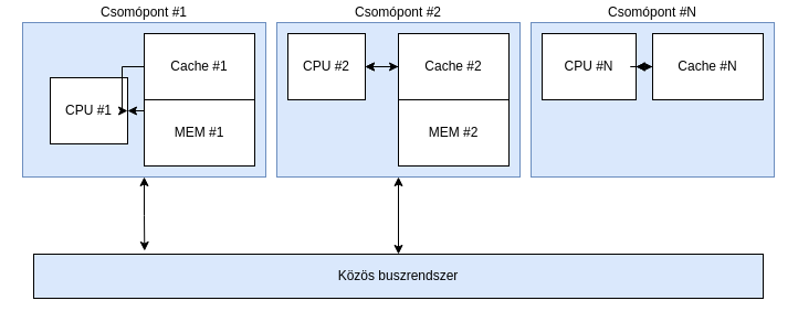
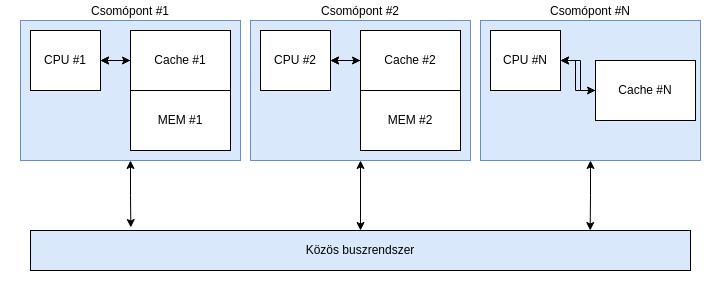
- <mxCell id="17" value="CPU #N" style="rounded=0;whiteSpace=wrap;html=1;" vertex="1" parent="1"><mxGeometry x="490" y="30" width="85" height="60" as="geometry" /></mxCell>
+ <mxCell id="17" value="CPU #N" style="rounded=0;whiteSpace=wrap;html=1;" vertex="1" parent="1"><mxGeometry x="490" y="30" width="70" height="60" as="geometry" /></mxCell>
- <mxCell id="19" value="Cache #N" style="rounded=0;whiteSpace=wrap;html=1;" vertex="1" parent="1"><mxGeometry x="590" y="30" width="100" height="60" as="geometry" /></mxCell>
+ <mxCell id="19" value="Cache #N" style="rounded=0;whiteSpace=wrap;html=1;" vertex="1" parent="1"><mxGeometry x="595" y="60" width="100" height="60" as="geometry" /></mxCell>
- <mxCell id="9" value="CPU #1" style="rounded=0;whiteSpace=wrap;html=1;" vertex="1" parent="1"><mxGeometry x="45" y="70" width="70" height="60" as="geometry" /></mxCell>
+ <mxCell id="9" value="CPU #1" style="rounded=0;whiteSpace=wrap;html=1;" vertex="1" parent="1"><mxGeometry x="30" y="30" width="70" height="60" as="geometry" /></mxCell>
+ <mxCell id="2" style="edgeStyle=orthogonalEdgeStyle;rounded=0;orthogonalLoop=1;jettySize=auto;html=1;exitX=0.5;exitY=1;exitDx=0;exitDy=0;entryX=0.848;entryY=0;entryDx=0;entryDy=0;entryPerimeter=0;startArrow=classic;startFill=1;" edge="1" parent="1" source="3" target="20"><mxGeometry relative="1" as="geometry" /></mxCell>
